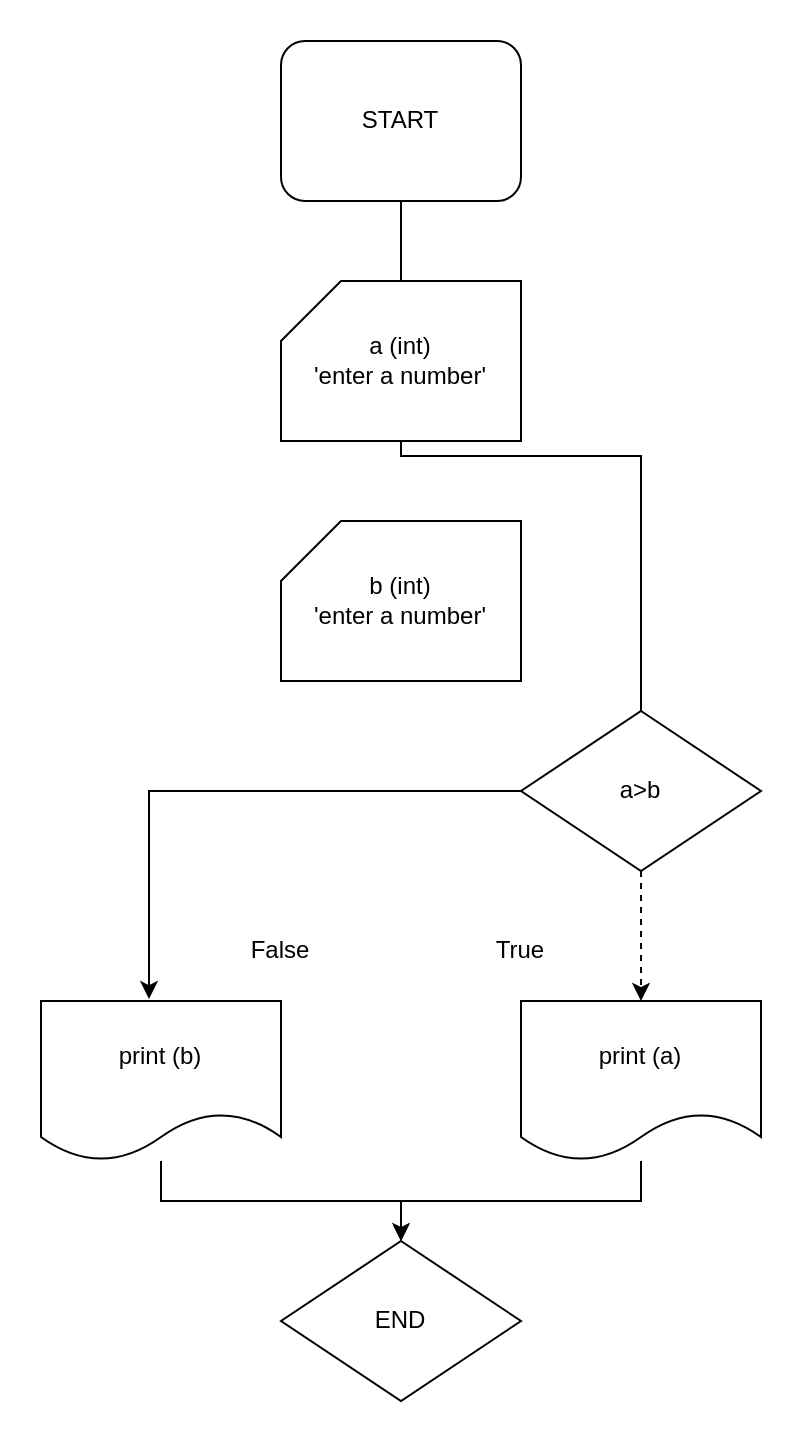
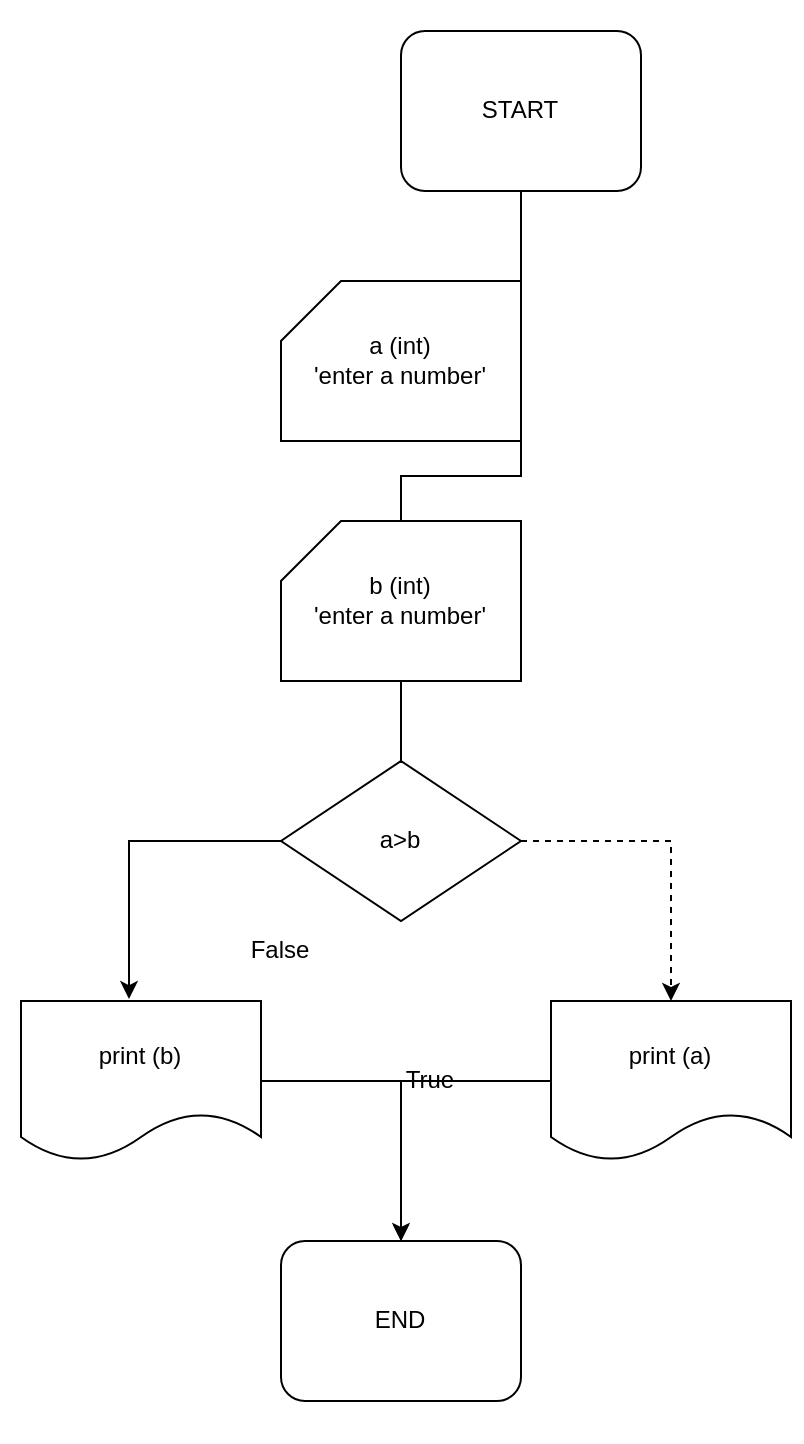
- <mxCell id="7" value="START" style="rounded=1;whiteSpace=wrap;html=1;" vertex="1" parent="1"><mxGeometry x="140" y="20" width="120" height="80" as="geometry" /></mxCell>
+ <mxCell id="7" value="START" style="rounded=1;whiteSpace=wrap;html=1;" vertex="1" parent="1"><mxGeometry x="200" y="15" width="120" height="80" as="geometry" /></mxCell>
- <mxCell id="11" value="a&amp;gt;b" style="rhombus;whiteSpace=wrap;html=1;" vertex="1" parent="1"><mxGeometry x="260" y="355" width="120" height="80" as="geometry" /></mxCell>
+ <mxCell id="11" value="a&amp;gt;b" style="rhombus;whiteSpace=wrap;html=1;" vertex="1" parent="1"><mxGeometry x="140" y="380" width="120" height="80" as="geometry" /></mxCell>
- <mxCell id="15" value="True" style="text;html=1;align=center;verticalAlign=middle;whiteSpace=wrap;rounded=0;" vertex="1" parent="1"><mxGeometry x="230" y="460" width="60" height="30" as="geometry" /></mxCell>
+ <mxCell id="15" value="True" style="text;html=1;align=center;verticalAlign=middle;whiteSpace=wrap;rounded=0;" vertex="1" parent="1"><mxGeometry x="185" y="525" width="60" height="30" as="geometry" /></mxCell>
- <mxCell id="13" value="print (b)" style="shape=document;whiteSpace=wrap;html=1;boundedLbl=1;" vertex="1" parent="1"><mxGeometry x="20" y="500" width="120" height="80" as="geometry" /></mxCell>
+ <mxCell id="13" value="print (b)" style="shape=document;whiteSpace=wrap;html=1;boundedLbl=1;" vertex="1" parent="1"><mxGeometry x="10" y="500" width="120" height="80" as="geometry" /></mxCell>
- <mxCell id="12" value="print (a)" style="shape=document;whiteSpace=wrap;html=1;boundedLbl=1;" vertex="1" parent="1"><mxGeometry x="260" y="500" width="120" height="80" as="geometry" /></mxCell>
+ <mxCell id="12" value="print (a)" style="shape=document;whiteSpace=wrap;html=1;boundedLbl=1;" vertex="1" parent="1"><mxGeometry x="275" y="500" width="120" height="80" as="geometry" /></mxCell>
- <mxCell id="8" value="END" style="rhombus;whiteSpace=wrap;html=1;" vertex="1" parent="1"><mxGeometry x="140" y="620" width="120" height="80" as="geometry" /></mxCell>
+ <mxCell id="8" value="END" style="rounded=1;whiteSpace=wrap;html=1;" vertex="1" parent="1"><mxGeometry x="140" y="620" width="120" height="80" as="geometry" /></mxCell>
